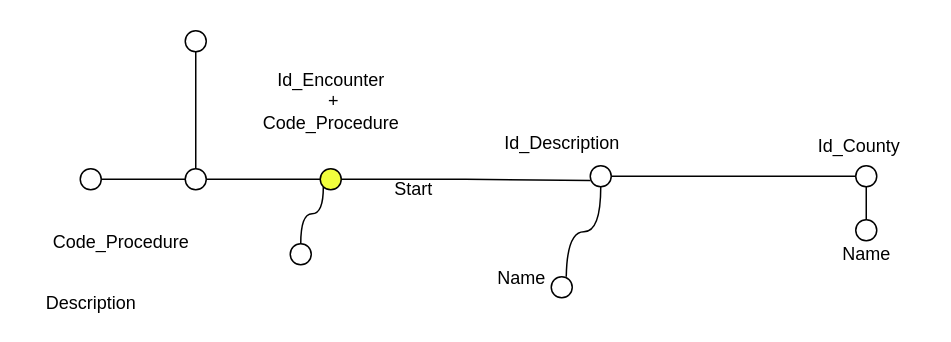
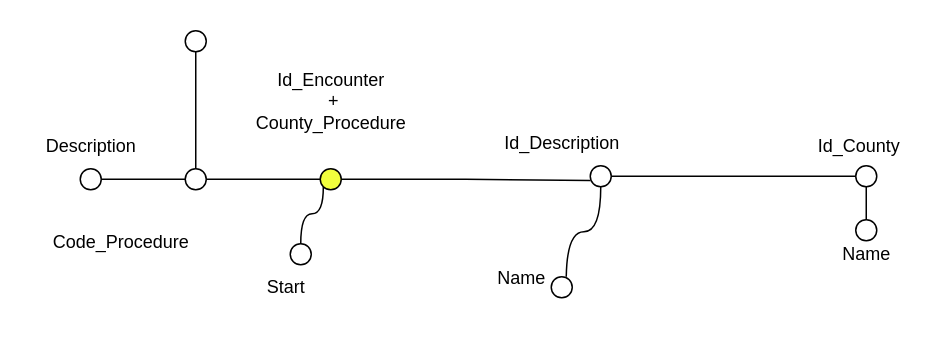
- <mxCell id="3" value="Id_Encounter&lt;div&gt;&amp;nbsp;+&lt;div&gt;Code_Procedure&lt;br&gt;&lt;/div&gt;&lt;/div&gt;" style="text;html=1;align=center;verticalAlign=middle;resizable=0;points=[];autosize=1;strokeColor=none;fillColor=none;" vertex="1" parent="1"><mxGeometry x="165" y="37" width="110" height="60" as="geometry" /></mxCell>
+ <mxCell id="3" value="Id_Encounter&lt;div&gt;&amp;nbsp;+&lt;div&gt;County_Procedure&lt;br&gt;&lt;/div&gt;&lt;/div&gt;" style="text;html=1;align=center;verticalAlign=middle;resizable=0;points=[];autosize=1;strokeColor=none;fillColor=none;" vertex="1" parent="1"><mxGeometry x="165" y="37" width="110" height="60" as="geometry" /></mxCell>
- <mxCell id="6" value="Start" style="text;html=1;align=center;verticalAlign=middle;resizable=0;points=[];autosize=1;strokeColor=none;fillColor=none;" vertex="1" parent="1"><mxGeometry x="250" y="111" width="50" height="30" as="geometry" /></mxCell>
+ <mxCell id="6" value="Start" style="text;html=1;align=center;verticalAlign=middle;resizable=0;points=[];autosize=1;strokeColor=none;fillColor=none;" vertex="1" parent="1"><mxGeometry x="165" y="176" width="50" height="30" as="geometry" /></mxCell>
- <mxCell id="12" value="Description" style="text;html=1;align=center;verticalAlign=middle;resizable=0;points=[];autosize=1;strokeColor=none;fillColor=none;" vertex="1" parent="1"><mxGeometry x="20" y="187" width="80" height="30" as="geometry" /></mxCell>
+ <mxCell id="12" value="Description" style="text;html=1;align=center;verticalAlign=middle;resizable=0;points=[];autosize=1;strokeColor=none;fillColor=none;" vertex="1" parent="1"><mxGeometry x="20" y="82" width="80" height="30" as="geometry" /></mxCell>
